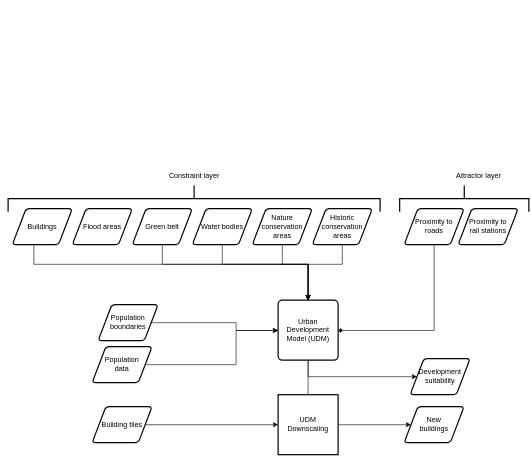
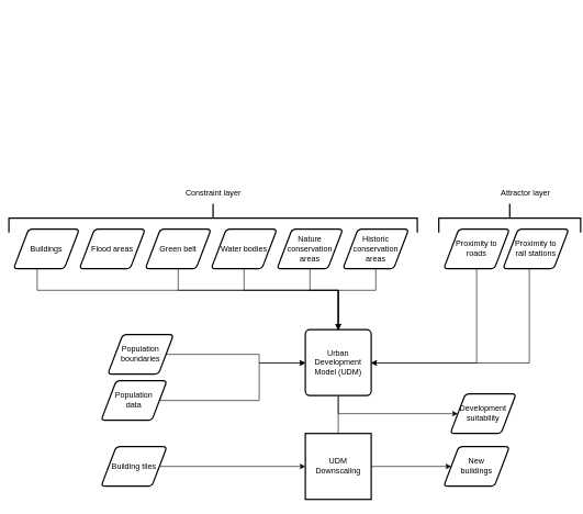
+ <mxCell id="19" style="edgeStyle=orthogonalEdgeStyle;rounded=0;orthogonalLoop=1;jettySize=auto;html=1;" parent="1" source="20" target="16" edge="1"><mxGeometry relative="1" as="geometry"><Array as="points"><mxPoint x="803" y="377.34" /><mxPoint x="803" y="550.34" /></Array></mxGeometry></mxCell>
- <mxCell id="17" style="edgeStyle=orthogonalEdgeStyle;rounded=0;orthogonalLoop=1;jettySize=auto;html=1;endArrow=diamond;" parent="1" source="18" target="16" edge="1"><mxGeometry relative="1" as="geometry"><Array as="points"><mxPoint x="723" y="550.34" /></Array></mxGeometry></mxCell>
+ <mxCell id="17" style="edgeStyle=orthogonalEdgeStyle;rounded=0;orthogonalLoop=1;jettySize=auto;html=1;" parent="1" source="18" target="16" edge="1"><mxGeometry relative="1" as="geometry"><Array as="points"><mxPoint x="723" y="550.34" /></Array></mxGeometry></mxCell>
